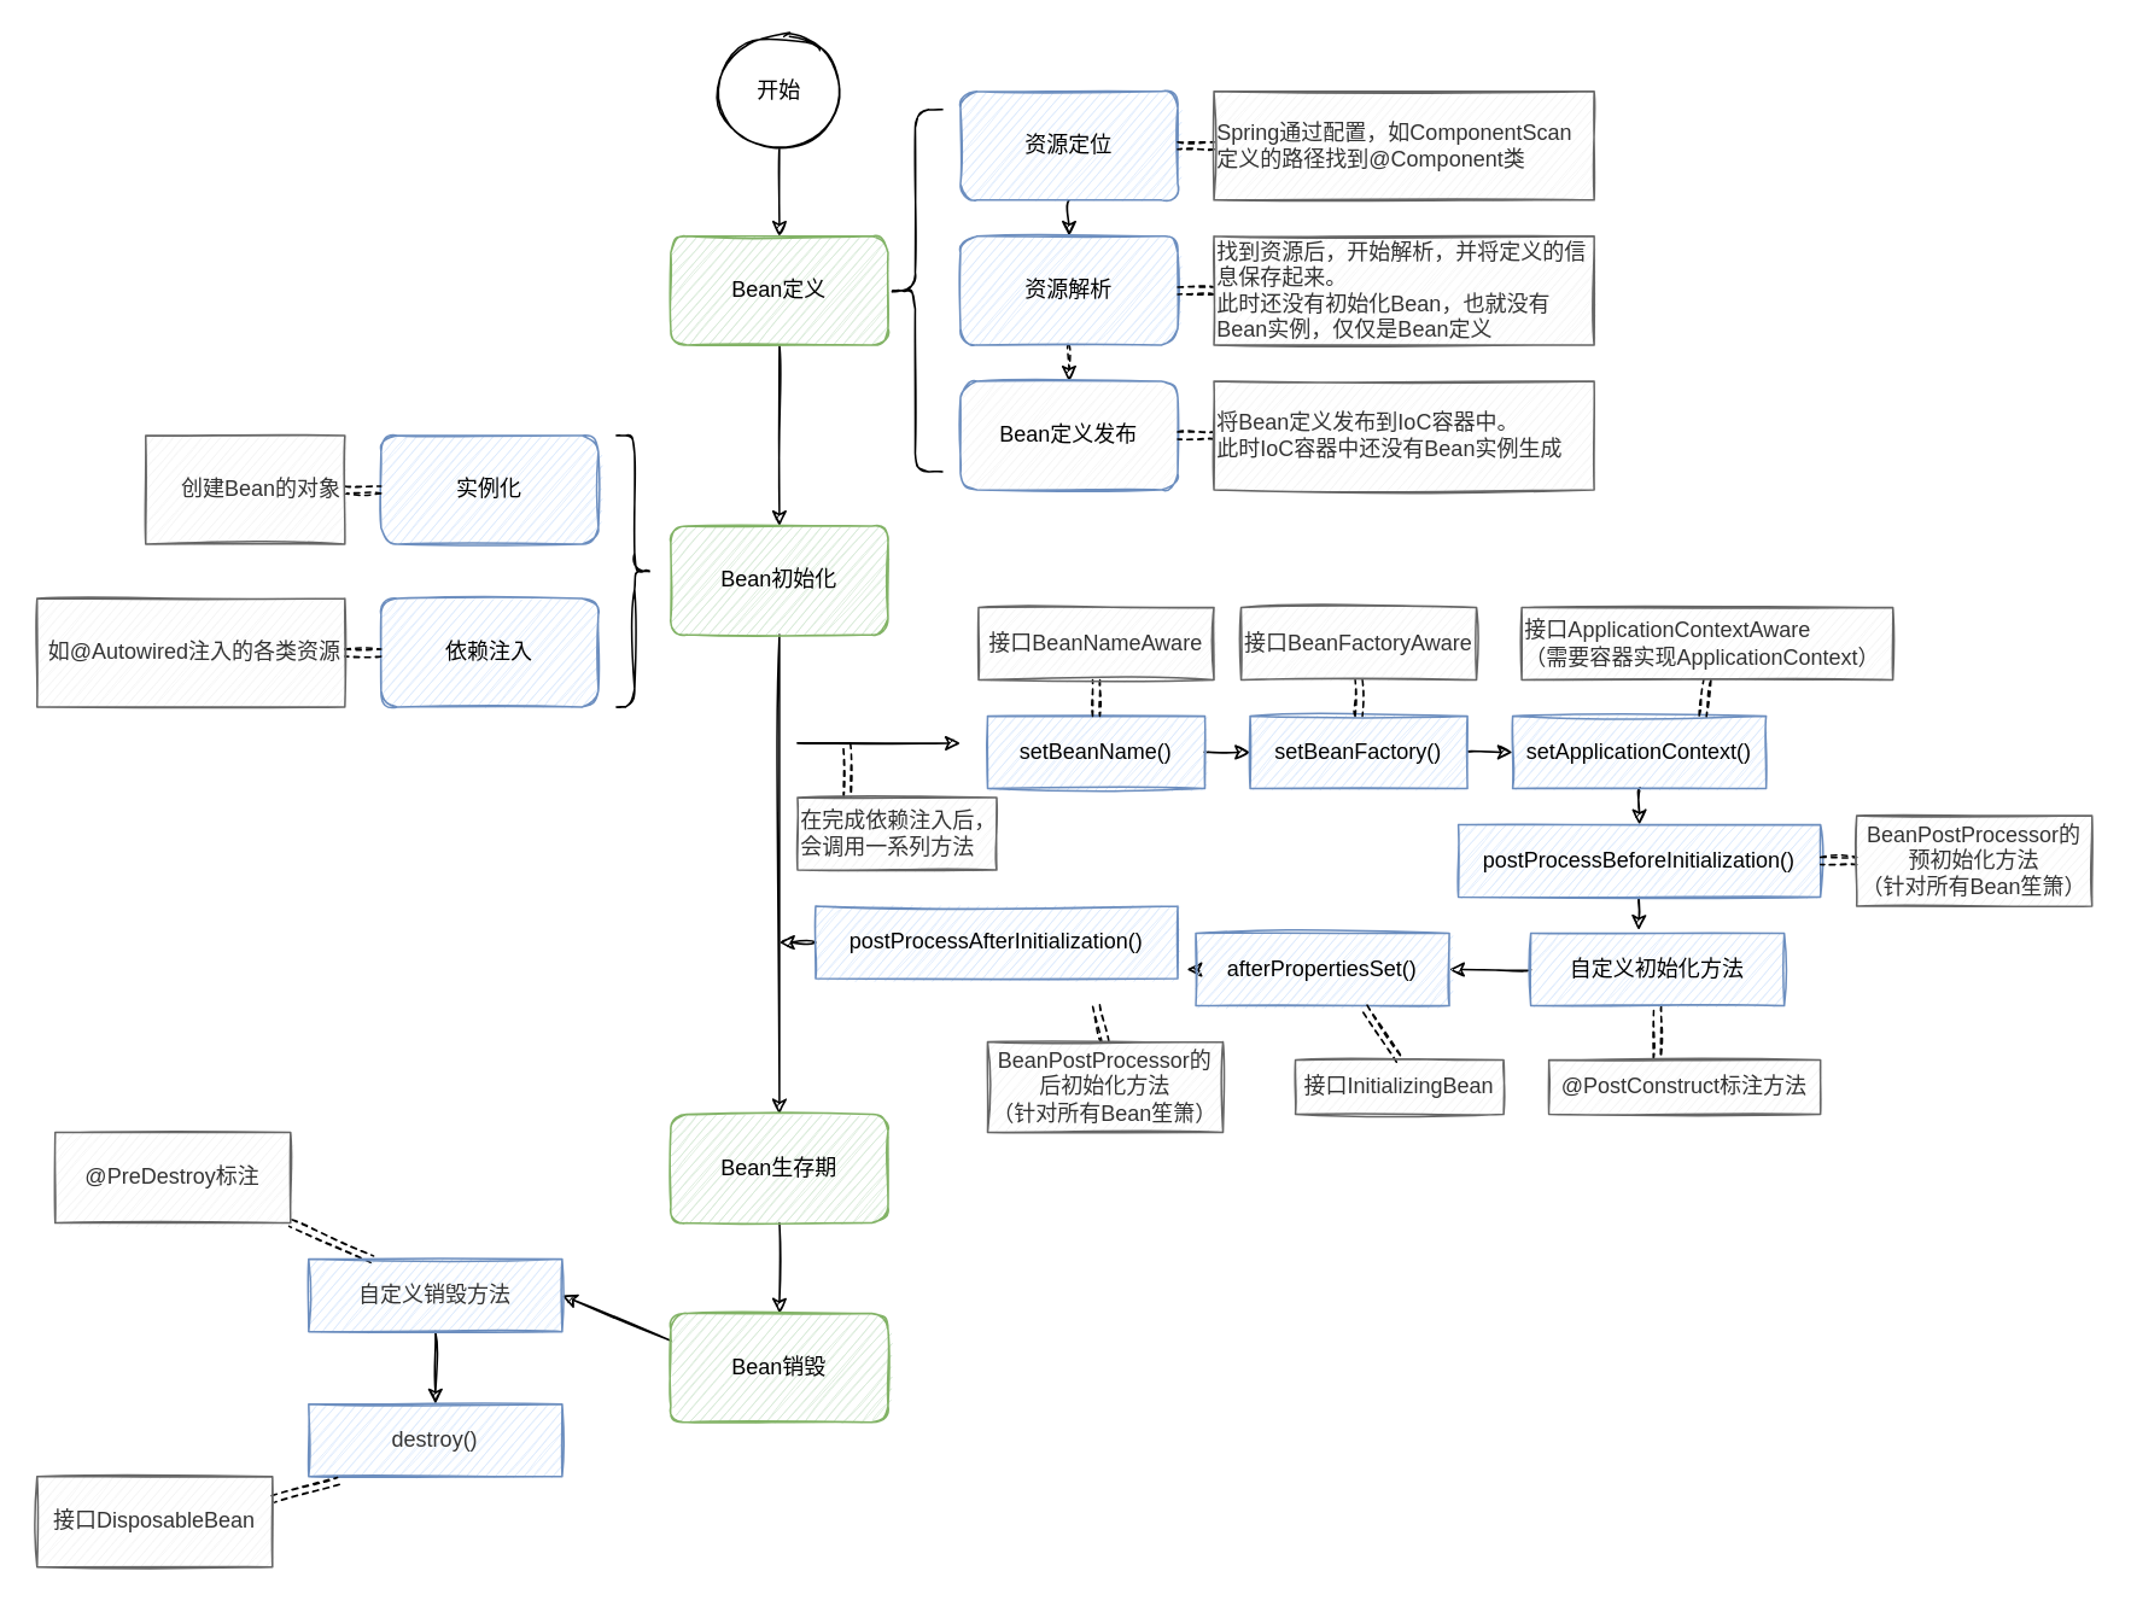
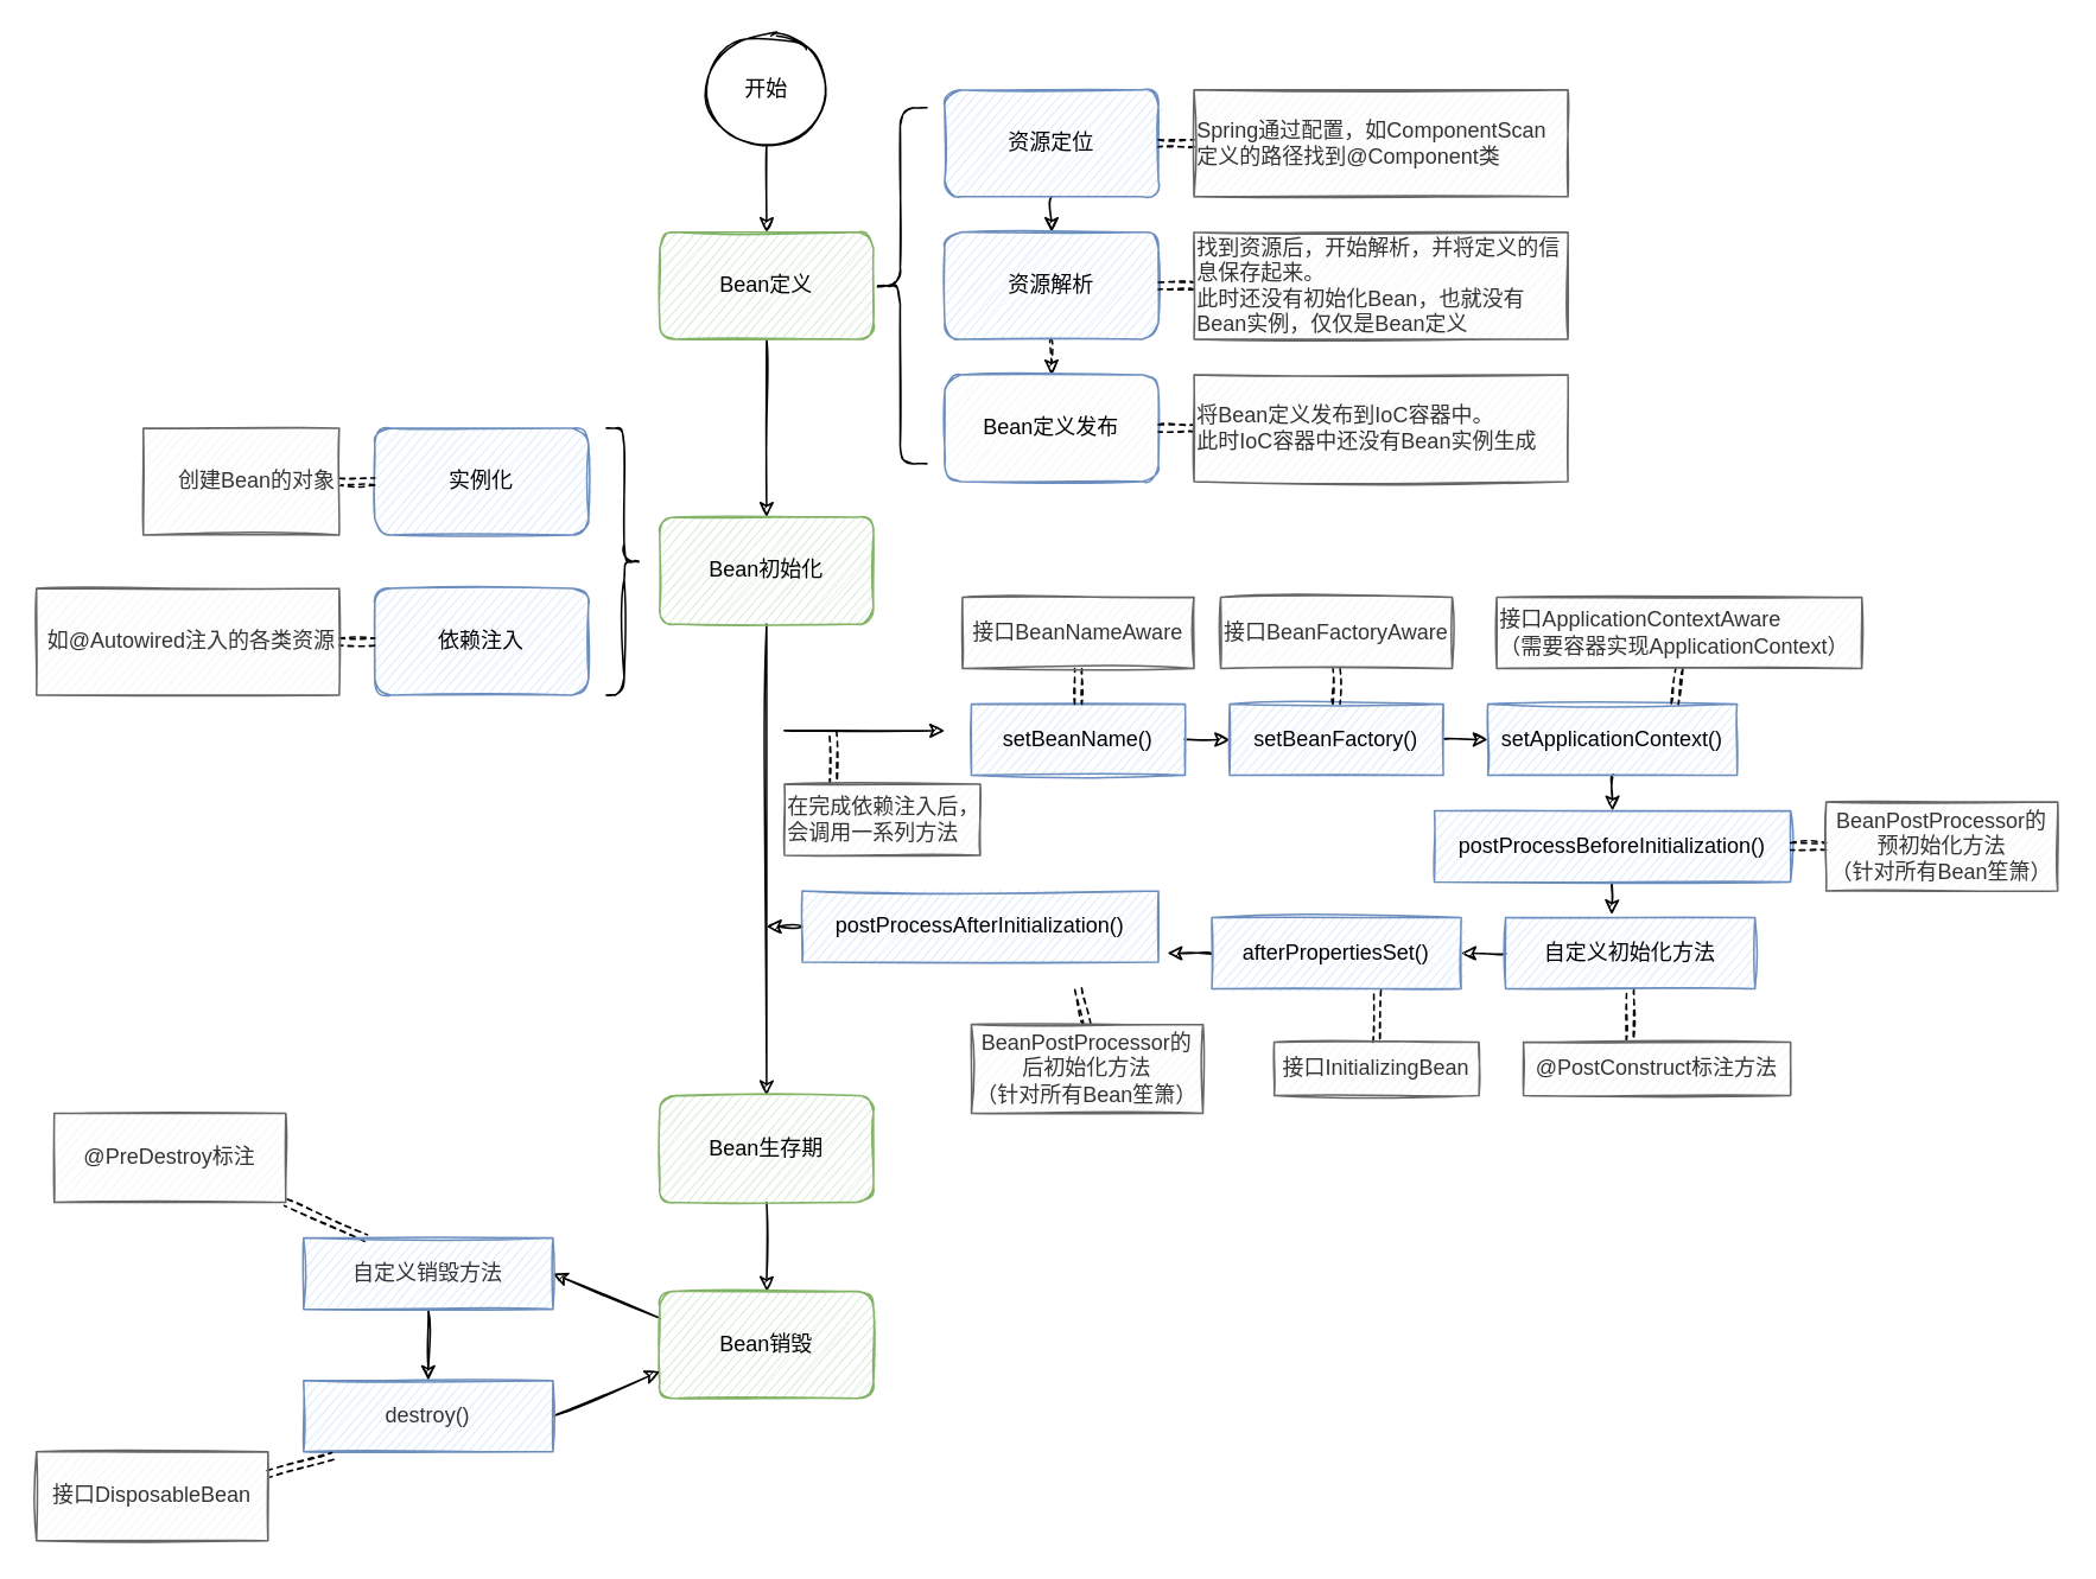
- <mxCell id="43" value="afterPropertiesSet()" style="rounded=0;whiteSpace=wrap;html=1;sketch=1;fillColor=#dae8fc;strokeColor=#6c8ebf;" vertex="1" parent="1"><mxGeometry x="660" y="515" width="140" height="40" as="geometry" /></mxCell>
+ <mxCell id="43" value="afterPropertiesSet()" style="rounded=0;whiteSpace=wrap;html=1;sketch=1;fillColor=#dae8fc;strokeColor=#6c8ebf;" vertex="1" parent="1"><mxGeometry x="680" y="515" width="140" height="40" as="geometry" /></mxCell>
+ <mxCell id="64" style="edgeStyle=none;rounded=0;sketch=1;orthogonalLoop=1;jettySize=auto;html=1;exitX=1;exitY=0.5;exitDx=0;exitDy=0;entryX=0;entryY=0.75;entryDx=0;entryDy=0;elbow=vertical;" edge="1" parent="1" source="65" target="9"><mxGeometry relative="1" as="geometry" /></mxCell>
